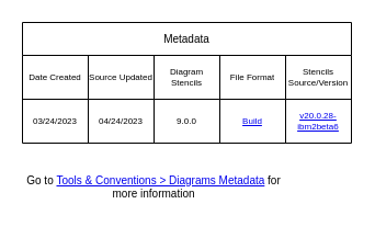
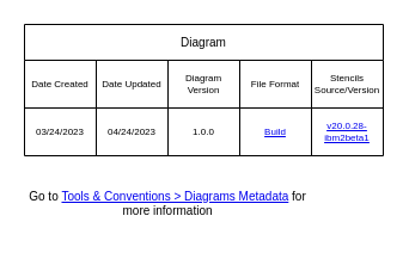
- <mxCell id="2" value="Metadata" style="shape=table;startSize=30;container=1;collapsible=0;childLayout=tableLayout;fontSize=10;whiteSpace=wrap;" vertex="1" parent="1"><mxGeometry x="20" y="20" width="300" height="110" as="geometry" /></mxCell>
+ <mxCell id="2" value="Diagram" style="shape=table;startSize=30;container=1;collapsible=0;childLayout=tableLayout;fontSize=10;whiteSpace=wrap;" vertex="1" parent="1"><mxGeometry x="20" y="20" width="300" height="110" as="geometry" /></mxCell>
- <mxCell id="5" value="Source Updated" style="shape=partialRectangle;html=1;whiteSpace=wrap;connectable=0;strokeColor=inherit;overflow=hidden;fillColor=none;top=0;left=0;bottom=0;right=0;pointerEvents=1;fontSize=8;" vertex="1" parent="3"><mxGeometry x="60" width="60" height="40" as="geometry"><mxRectangle width="60" height="40" as="alternateBounds" /></mxGeometry></mxCell>
+ <mxCell id="5" value="Date Updated" style="shape=partialRectangle;html=1;whiteSpace=wrap;connectable=0;strokeColor=inherit;overflow=hidden;fillColor=none;top=0;left=0;bottom=0;right=0;pointerEvents=1;fontSize=8;" vertex="1" parent="3"><mxGeometry x="60" width="60" height="40" as="geometry"><mxRectangle width="60" height="40" as="alternateBounds" /></mxGeometry></mxCell>
- <mxCell id="6" value="Diagram Stencils" style="shape=partialRectangle;html=1;whiteSpace=wrap;connectable=0;strokeColor=inherit;overflow=hidden;fillColor=none;top=0;left=0;bottom=0;right=0;pointerEvents=1;fontSize=8;" vertex="1" parent="3"><mxGeometry x="120" width="60" height="40" as="geometry"><mxRectangle width="60" height="40" as="alternateBounds" /></mxGeometry></mxCell>
+ <mxCell id="6" value="Diagram Version" style="shape=partialRectangle;html=1;whiteSpace=wrap;connectable=0;strokeColor=inherit;overflow=hidden;fillColor=none;top=0;left=0;bottom=0;right=0;pointerEvents=1;fontSize=8;" vertex="1" parent="3"><mxGeometry x="120" width="60" height="40" as="geometry"><mxRectangle width="60" height="40" as="alternateBounds" /></mxGeometry></mxCell>
- <mxCell id="12" value="9.0.0" style="shape=partialRectangle;html=1;whiteSpace=wrap;connectable=0;strokeColor=inherit;overflow=hidden;fillColor=none;top=0;left=0;bottom=0;right=0;pointerEvents=1;fontSize=8;" vertex="1" parent="9"><mxGeometry x="120" width="60" height="40" as="geometry"><mxRectangle width="60" height="40" as="alternateBounds" /></mxGeometry></mxCell>
+ <mxCell id="12" value="1.0.0" style="shape=partialRectangle;html=1;whiteSpace=wrap;connectable=0;strokeColor=inherit;overflow=hidden;fillColor=none;top=0;left=0;bottom=0;right=0;pointerEvents=1;fontSize=8;" vertex="1" parent="9"><mxGeometry x="120" width="60" height="40" as="geometry"><mxRectangle width="60" height="40" as="alternateBounds" /></mxGeometry></mxCell>
- <mxCell id="14" value="&lt;font color=&quot;#0000ee&quot;&gt;&lt;u&gt;&lt;a href=&quot;https://github.ibm.com/ibmcloud/ibm-cloud-stencils/releases/tag/v20.0.28-ibm2beta&quot;&gt;v20.0.28-ibm2beta6&lt;/a&gt;&lt;/u&gt;&lt;/font&gt;" style="shape=partialRectangle;html=1;whiteSpace=wrap;connectable=0;strokeColor=inherit;overflow=hidden;fillColor=none;top=0;left=0;bottom=0;right=0;pointerEvents=1;fontSize=8;" vertex="1" parent="9"><mxGeometry x="240" width="60" height="40" as="geometry"><mxRectangle width="60" height="40" as="alternateBounds" /></mxGeometry></mxCell>
+ <mxCell id="14" value="&lt;font color=&quot;#0000ee&quot;&gt;&lt;u&gt;&lt;a href=&quot;https://github.ibm.com/ibmcloud/ibm-cloud-stencils/releases/tag/v20.0.28-ibm2beta&quot;&gt;v20.0.28-ibm2beta1&lt;/a&gt;&lt;/u&gt;&lt;/font&gt;" style="shape=partialRectangle;html=1;whiteSpace=wrap;connectable=0;strokeColor=inherit;overflow=hidden;fillColor=none;top=0;left=0;bottom=0;right=0;pointerEvents=1;fontSize=8;" vertex="1" parent="9"><mxGeometry x="240" width="60" height="40" as="geometry"><mxRectangle width="60" height="40" as="alternateBounds" /></mxGeometry></mxCell>
